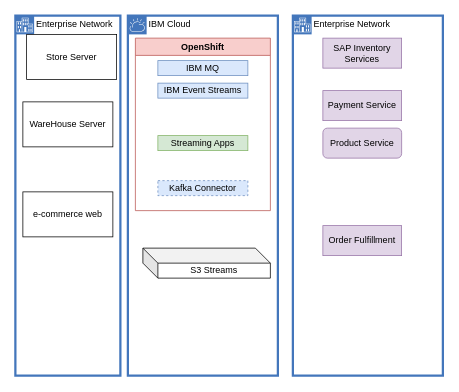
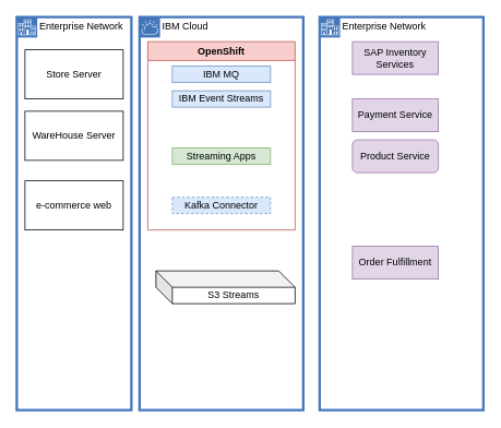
- <mxCell id="15" value="Store Server" style="rounded=0;whiteSpace=wrap;html=1;" vertex="1" parent="14"><mxGeometry x="15" y="25" width="120" height="60" as="geometry" /></mxCell>
+ <mxCell id="15" value="Store Server" style="rounded=0;whiteSpace=wrap;html=1;" vertex="1" parent="14"><mxGeometry x="10" y="40" width="120" height="60" as="geometry" /></mxCell>
- <mxCell id="17" value="e-commerce web" style="rounded=0;whiteSpace=wrap;html=1;" vertex="1" parent="14"><mxGeometry x="10" y="235" width="120" height="60" as="geometry" /></mxCell>
+ <mxCell id="17" value="e-commerce web" style="rounded=0;whiteSpace=wrap;html=1;" vertex="1" parent="14"><mxGeometry x="10" y="200" width="120" height="60" as="geometry" /></mxCell>
